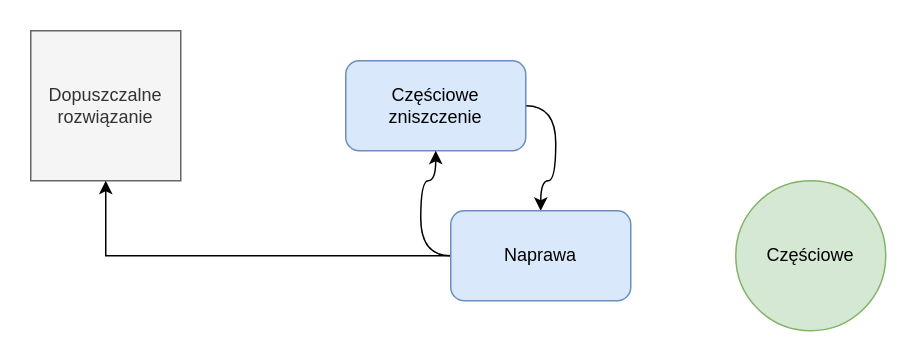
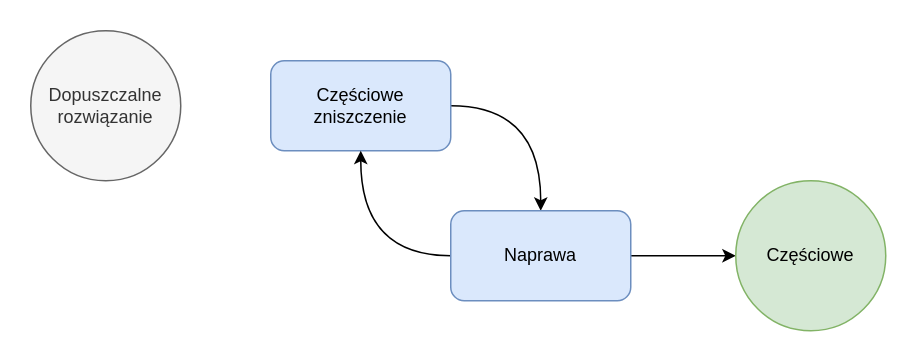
- <mxCell id="2" value="Dopuszczalne&#10;rozwiązanie" style="whiteSpace=wrap;fillColor=#f5f5f5;strokeColor=#666666;fontColor=#333333;fontFamily=Helvetica;rounded=0;" vertex="1" parent="1"><mxGeometry x="20" y="20" width="100" height="100" as="geometry" /></mxCell>
+ <mxCell id="2" value="Dopuszczalne&#10;rozwiązanie" style="ellipse;whiteSpace=wrap;fillColor=#f5f5f5;strokeColor=#666666;fontColor=#333333;fontFamily=Helvetica;" vertex="1" parent="1"><mxGeometry x="20" y="20" width="100" height="100" as="geometry" /></mxCell>
- <mxCell id="4" value="Częściowe zniszczenie" style="whiteSpace=wrap;fillColor=#dae8fc;strokeColor=#6c8ebf;rounded=1;glass=0;shadow=0;fontFamily=Helvetica;" vertex="1" parent="1"><mxGeometry x="230" y="40" width="120" height="60" as="geometry" /></mxCell>
+ <mxCell id="4" value="Częściowe zniszczenie" style="whiteSpace=wrap;fillColor=#dae8fc;strokeColor=#6c8ebf;rounded=1;glass=0;shadow=0;fontFamily=Helvetica;" vertex="1" parent="1"><mxGeometry x="180" y="40" width="120" height="60" as="geometry" /></mxCell>
- <mxCell id="5" value="" style="edgeStyle=orthogonalEdgeStyle;rounded=0;orthogonalLoop=1;jettySize=auto;fontFamily=Helvetica;" edge="1" parent="1" source="7" target="2"><mxGeometry relative="1" as="geometry" /></mxCell>
+ <mxCell id="5" value="" style="edgeStyle=orthogonalEdgeStyle;rounded=0;orthogonalLoop=1;jettySize=auto;fontFamily=Helvetica;" edge="1" parent="1" source="7" target="8"><mxGeometry relative="1" as="geometry" /></mxCell>
